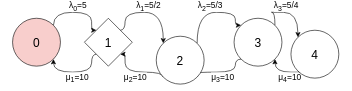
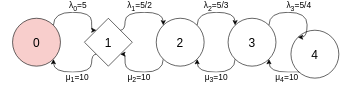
- <mxCell id="8" value="&lt;font style=&quot;font-size: 20px&quot;&gt;3&lt;/font&gt;" style="ellipse;whiteSpace=wrap;html=1;aspect=fixed;" parent="1" vertex="1"><mxGeometry x="390" y="30" width="80" height="80" as="geometry" /></mxCell>
+ <mxCell id="8" value="&lt;font style=&quot;font-size: 20px&quot;&gt;3&lt;/font&gt;" style="ellipse;whiteSpace=wrap;html=1;aspect=fixed;" parent="1" vertex="1"><mxGeometry x="380" y="30" width="80" height="80" as="geometry" /></mxCell>
- <mxCell id="11" value="&lt;font style=&quot;font-size: 20px&quot;&gt;2&lt;/font&gt;" style="ellipse;whiteSpace=wrap;html=1;aspect=fixed;" parent="1" vertex="1"><mxGeometry x="260" y="60" width="80" height="80" as="geometry" /></mxCell>
+ <mxCell id="11" value="&lt;font style=&quot;font-size: 20px&quot;&gt;2&lt;/font&gt;" style="ellipse;whiteSpace=wrap;html=1;aspect=fixed;" parent="1" vertex="1"><mxGeometry x="260" y="30" width="80" height="80" as="geometry" /></mxCell>
